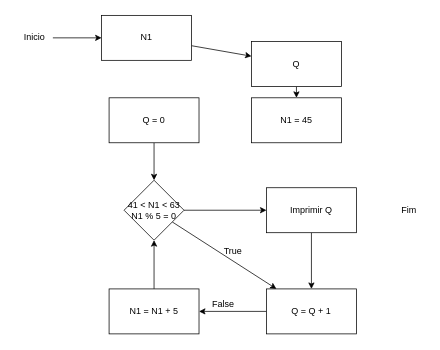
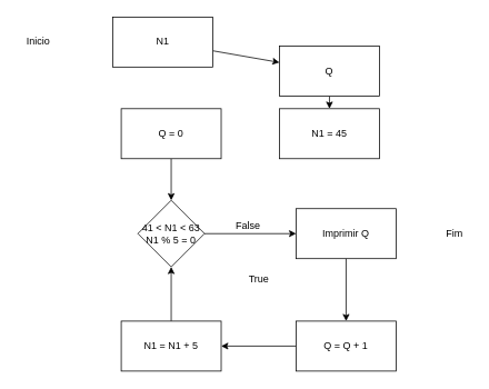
- <mxCell id="2" value="" style="edgeStyle=none;html=1;" edge="1" parent="1" source="3" target="5"><mxGeometry relative="1" as="geometry" /></mxCell>
- <mxCell id="9" value="" style="edgeStyle=none;html=1;" edge="1" parent="1" source="11" target="16"><mxGeometry relative="1" as="geometry" /></mxCell>
- <mxCell id="20" value="False" style="text;html=1;align=center;verticalAlign=middle;resizable=0;points=[];autosize=1;strokeColor=none;fillColor=none;" vertex="1" parent="1"><mxGeometry x="272" y="391" width="50" height="30" as="geometry" /></mxCell>
+ <mxCell id="20" value="False" style="text;html=1;align=center;verticalAlign=middle;resizable=0;points=[];autosize=1;strokeColor=none;fillColor=none;" vertex="1" parent="1"><mxGeometry x="272" y="256" width="50" height="30" as="geometry" /></mxCell>
